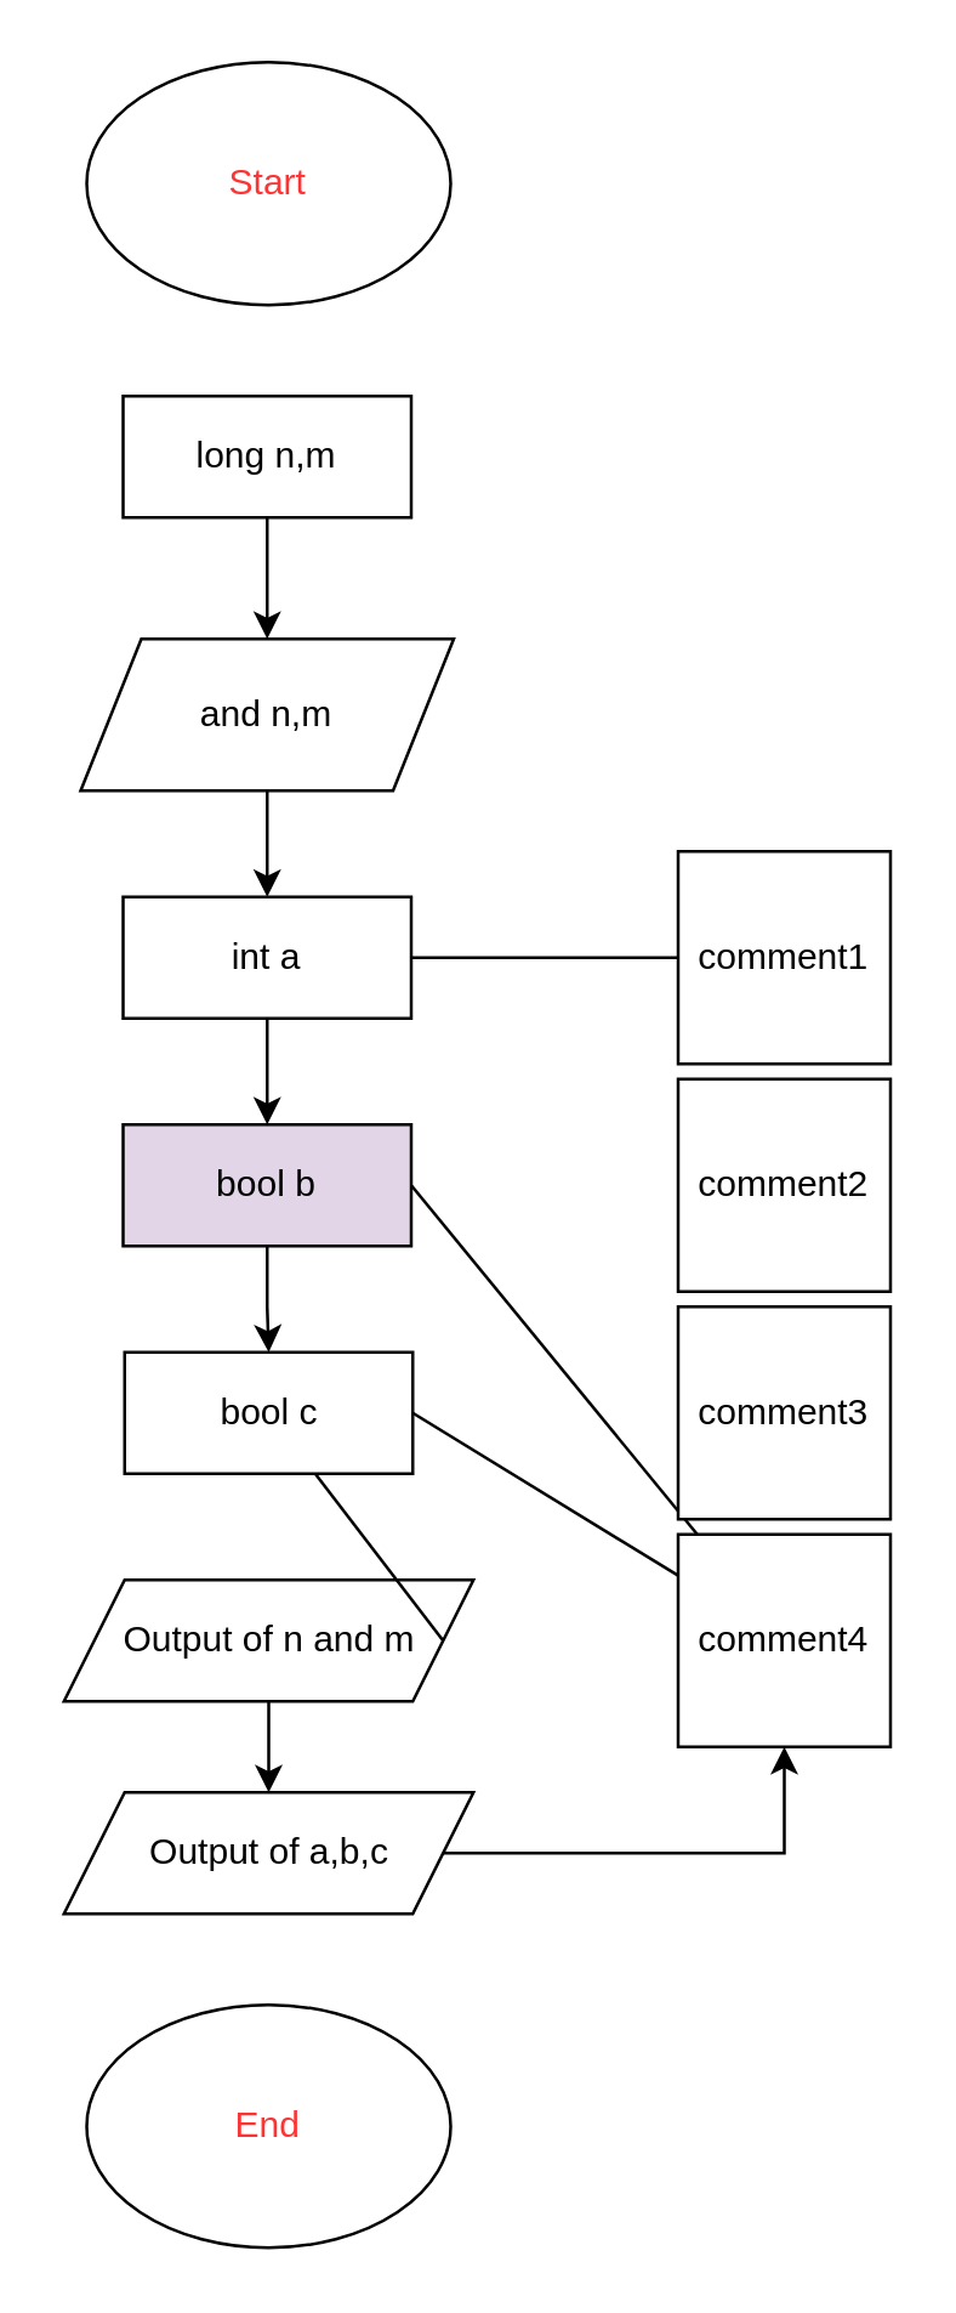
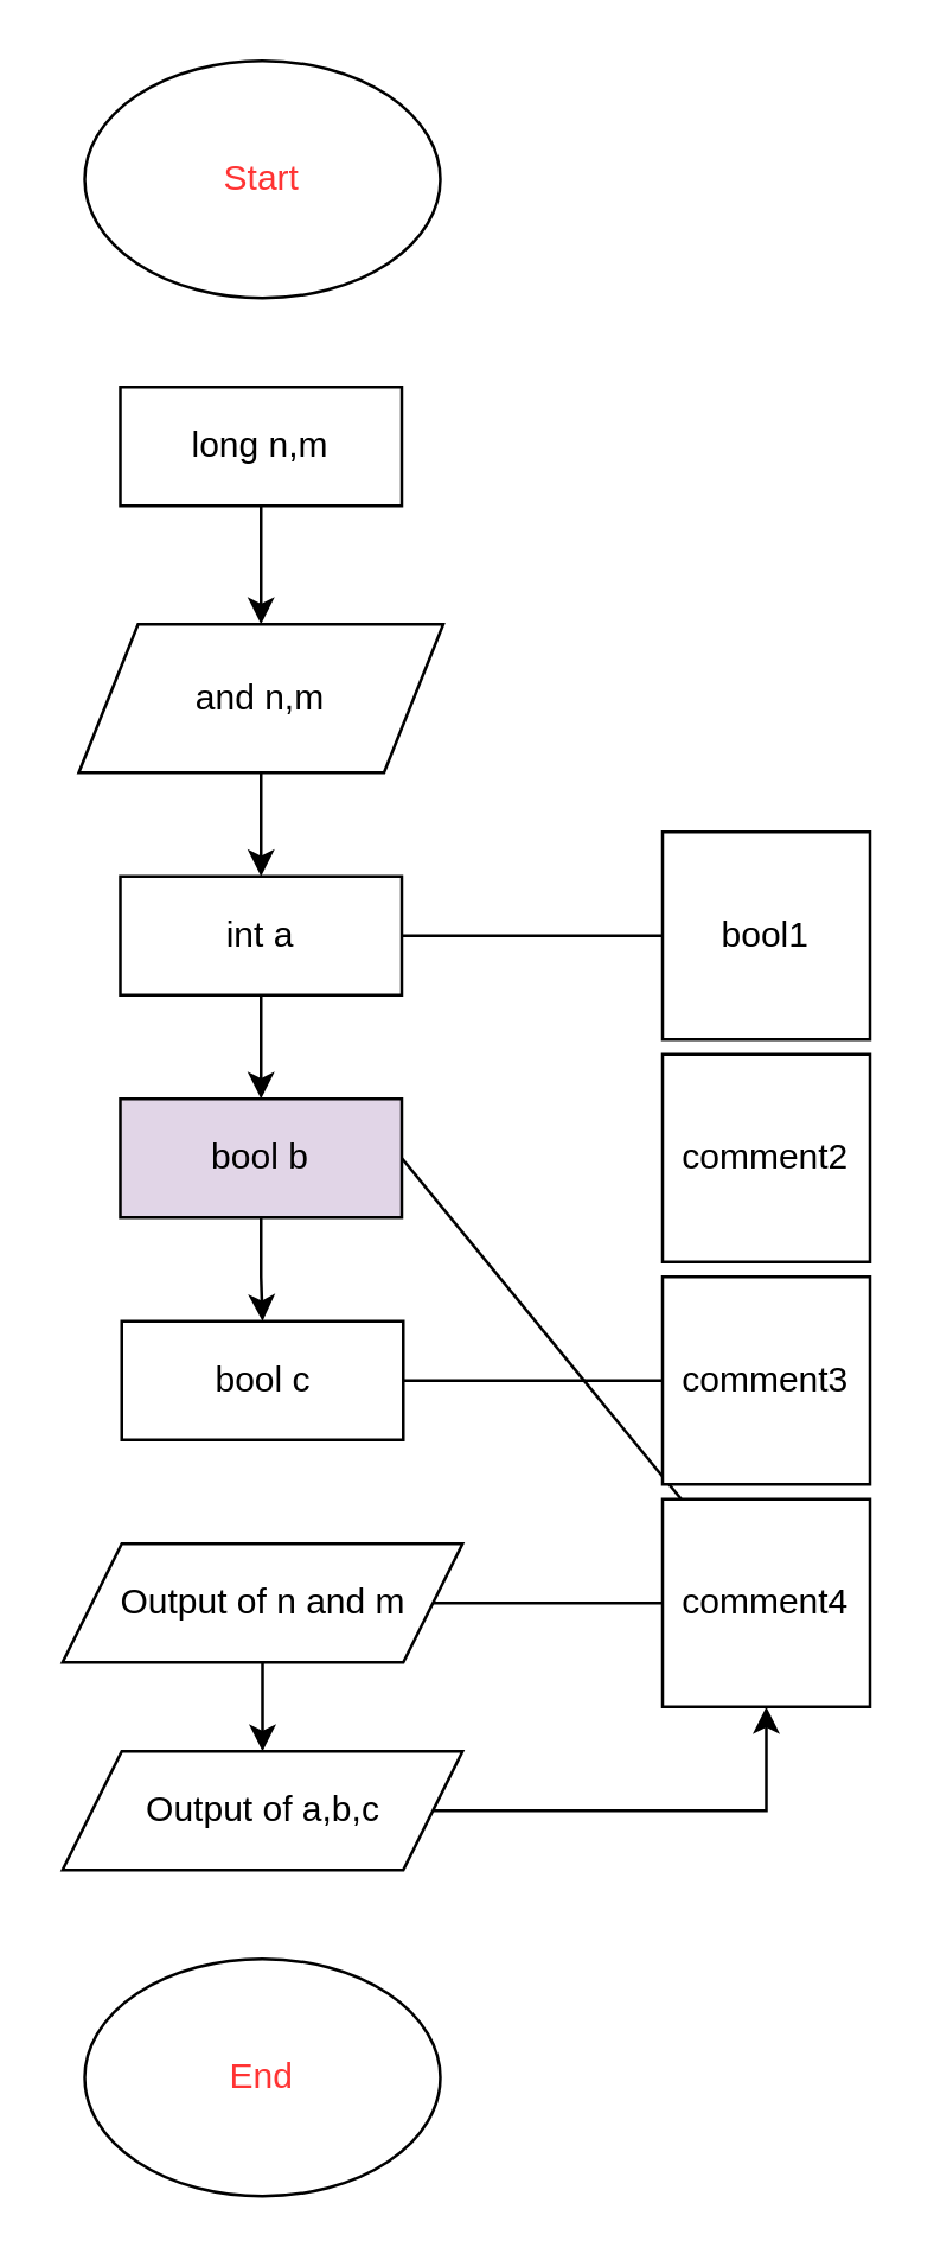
- <mxCell id="9" value="comment1" style="whiteSpace=wrap;html=1;aspect=fixed;" vertex="1" parent="1"><mxGeometry x="223" y="280" width="70" height="70" as="geometry" /></mxCell>
+ <mxCell id="9" value="bool1" style="whiteSpace=wrap;html=1;aspect=fixed;" vertex="1" parent="1"><mxGeometry x="223" y="280" width="70" height="70" as="geometry" /></mxCell>
- <mxCell id="17" value="" style="endArrow=none;html=1;rounded=0;exitX=1;exitY=0.5;exitDx=0;exitDy=0;" edge="1" parent="1" source="14" target="20"><mxGeometry width="50" height="50" relative="1" as="geometry"><mxPoint x="135.5" y="489.5" as="sourcePoint" /><mxPoint x="213.5" y="489.5" as="targetPoint" /></mxGeometry></mxCell>
+ <mxCell id="17" value="" style="endArrow=none;html=1;rounded=0;entryX=0;entryY=0.5;entryDx=0;entryDy=0;exitX=1;exitY=0.5;exitDx=0;exitDy=0;" edge="1" parent="1" source="14" target="16"><mxGeometry width="50" height="50" relative="1" as="geometry"><mxPoint x="135.5" y="489.5" as="sourcePoint" /><mxPoint x="213.5" y="489.5" as="targetPoint" /></mxGeometry></mxCell>
- <mxCell id="21" value="" style="endArrow=none;html=1;rounded=0;exitX=1;exitY=0.5;exitDx=0;exitDy=0;" edge="1" parent="1" source="19" target="14"><mxGeometry width="50" height="50" relative="1" as="geometry"><mxPoint x="143" y="570" as="sourcePoint" /><mxPoint x="213" y="569.5" as="targetPoint" /></mxGeometry></mxCell>
+ <mxCell id="21" value="" style="endArrow=none;html=1;rounded=0;entryX=0;entryY=0.5;entryDx=0;entryDy=0;exitX=1;exitY=0.5;exitDx=0;exitDy=0;" edge="1" parent="1" source="19" target="20"><mxGeometry width="50" height="50" relative="1" as="geometry"><mxPoint x="143" y="570" as="sourcePoint" /><mxPoint x="213" y="569.5" as="targetPoint" /></mxGeometry></mxCell>
